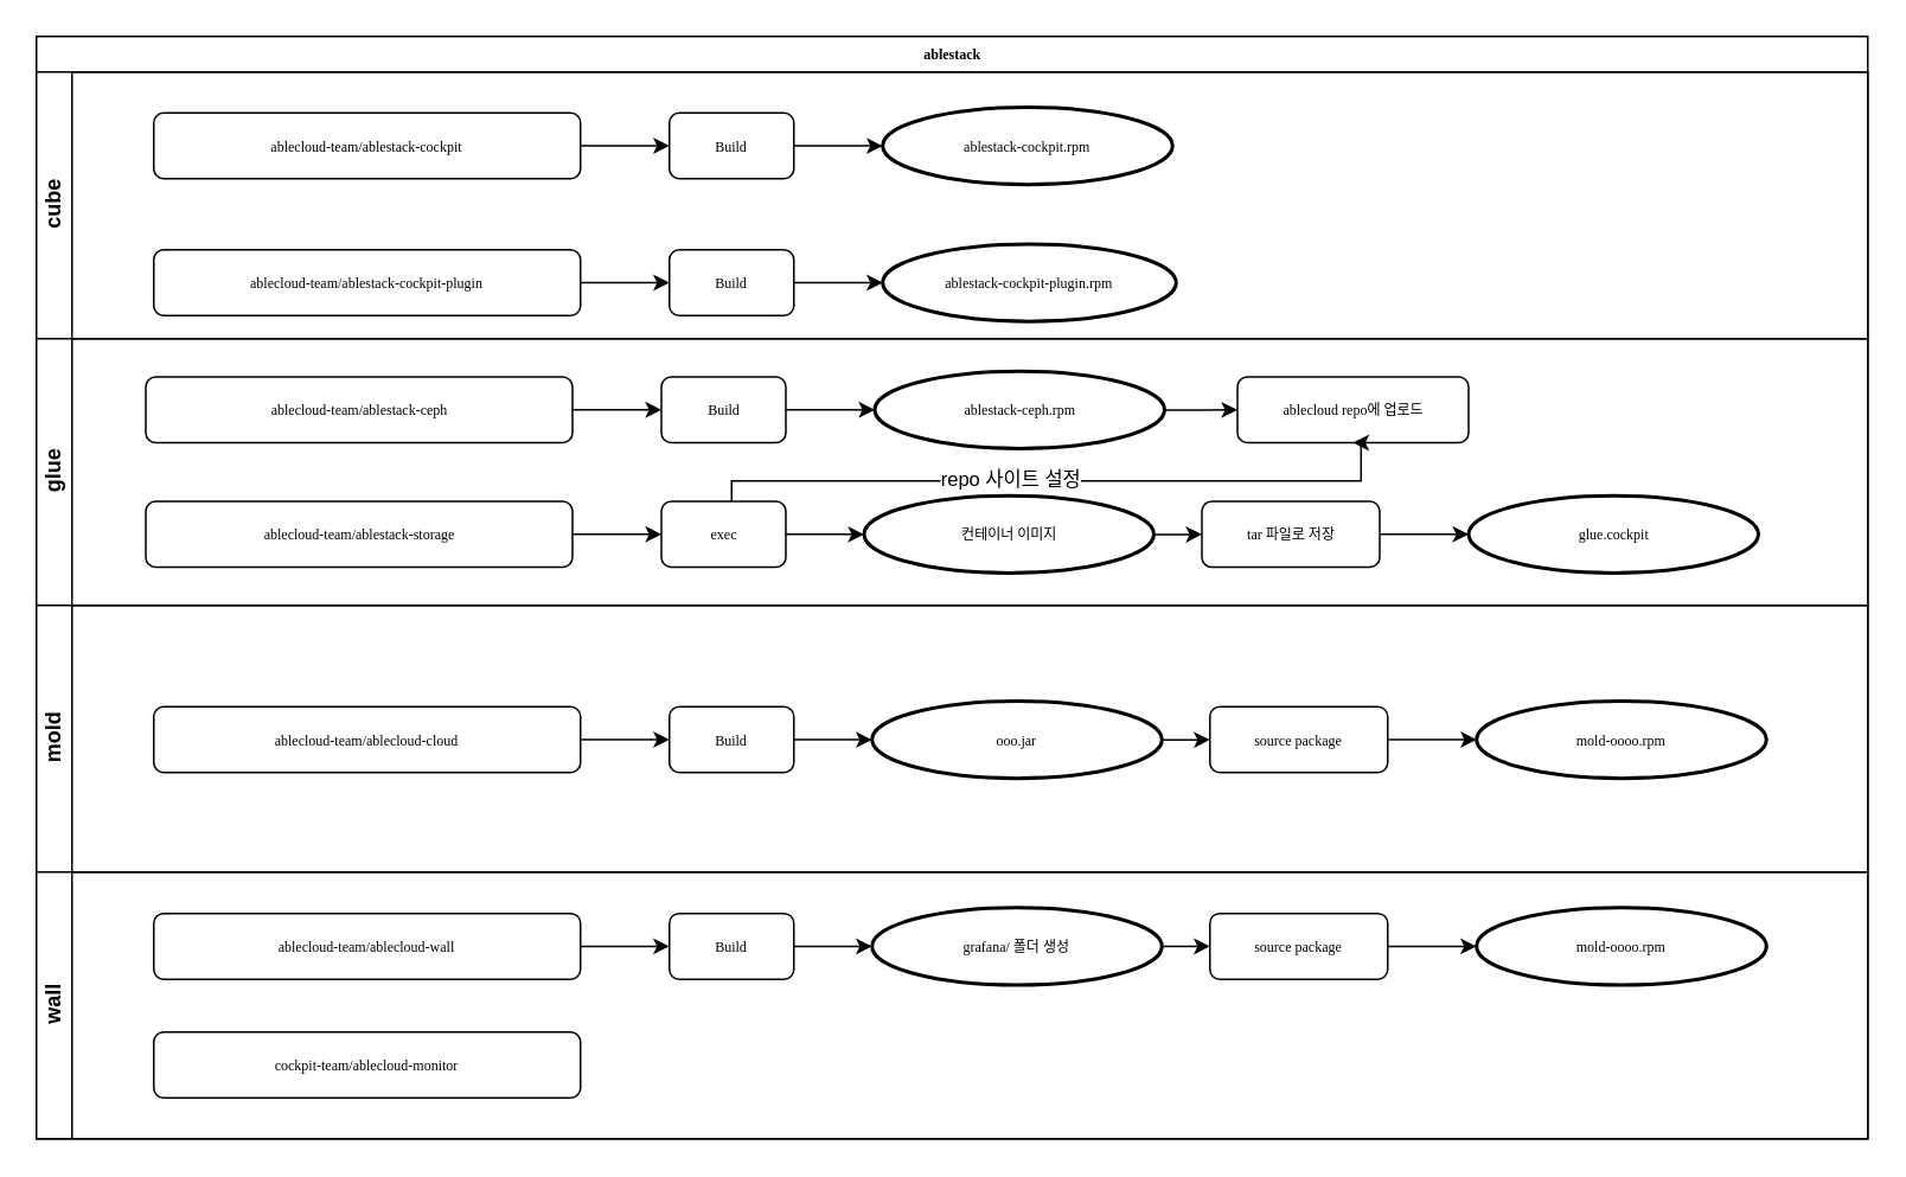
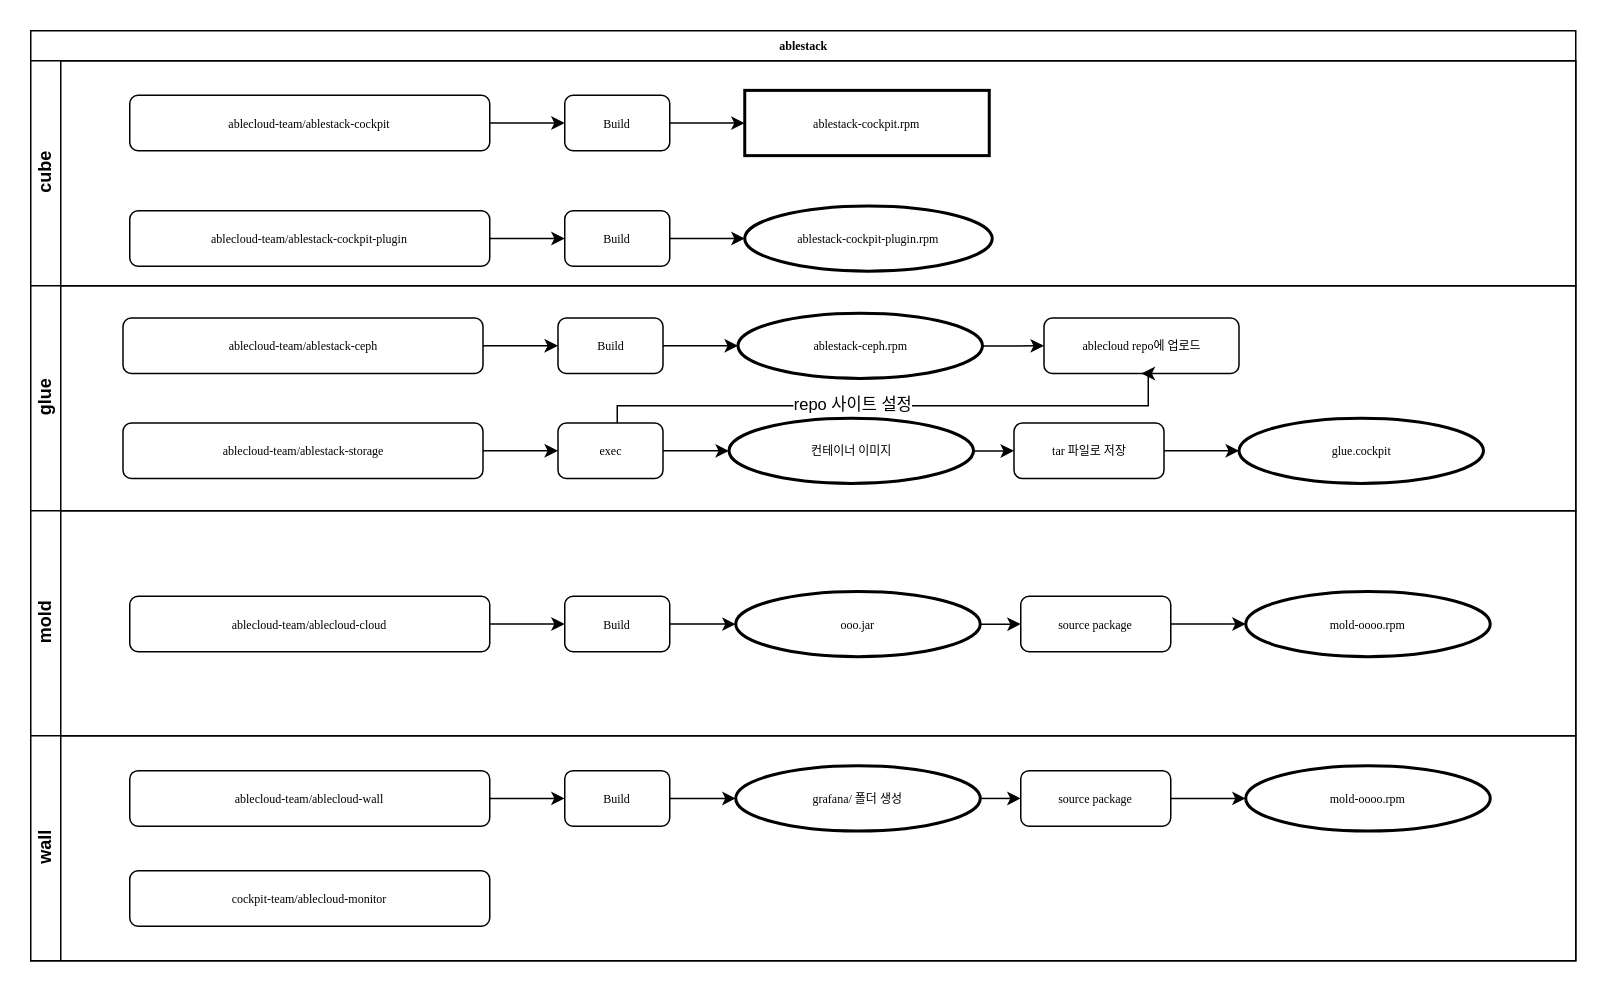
- <mxCell id="10" value="ablestack-cockpit.rpm" style="ellipse;whiteSpace=wrap;html=1;rounded=0;shadow=0;labelBackgroundColor=none;strokeWidth=2;fontFamily=Verdana;fontSize=8;align=center;" parent="3" vertex="1"><mxGeometry x="476" y="19.75" width="163" height="43.5" as="geometry" /></mxCell>
+ <mxCell id="10" value="ablestack-cockpit.rpm" style="whiteSpace=wrap;html=1;shadow=0;labelBackgroundColor=none;strokeWidth=2;fontFamily=Verdana;fontSize=8;align=center;rounded=0;" parent="3" vertex="1"><mxGeometry x="476" y="19.75" width="163" height="43.5" as="geometry" /></mxCell>
